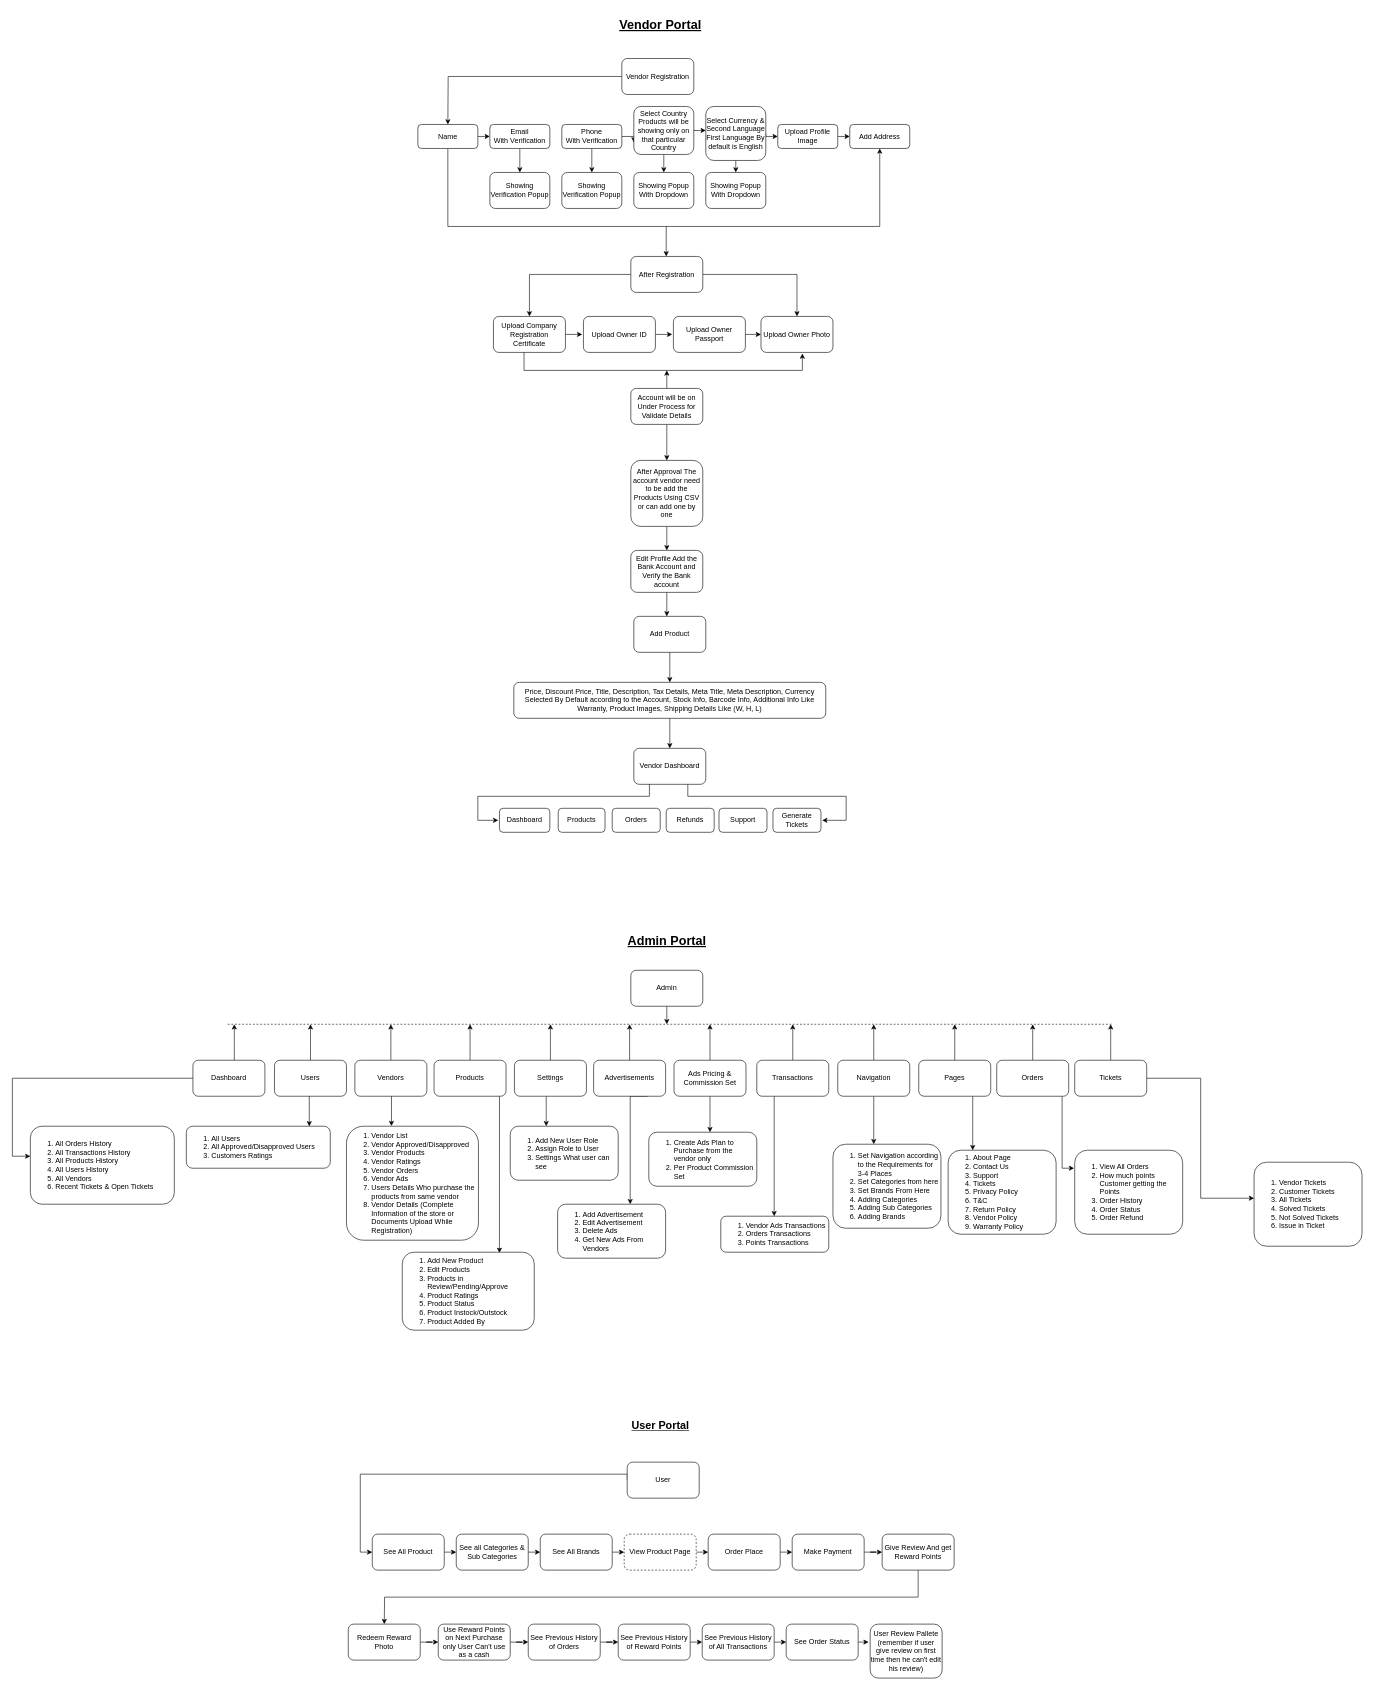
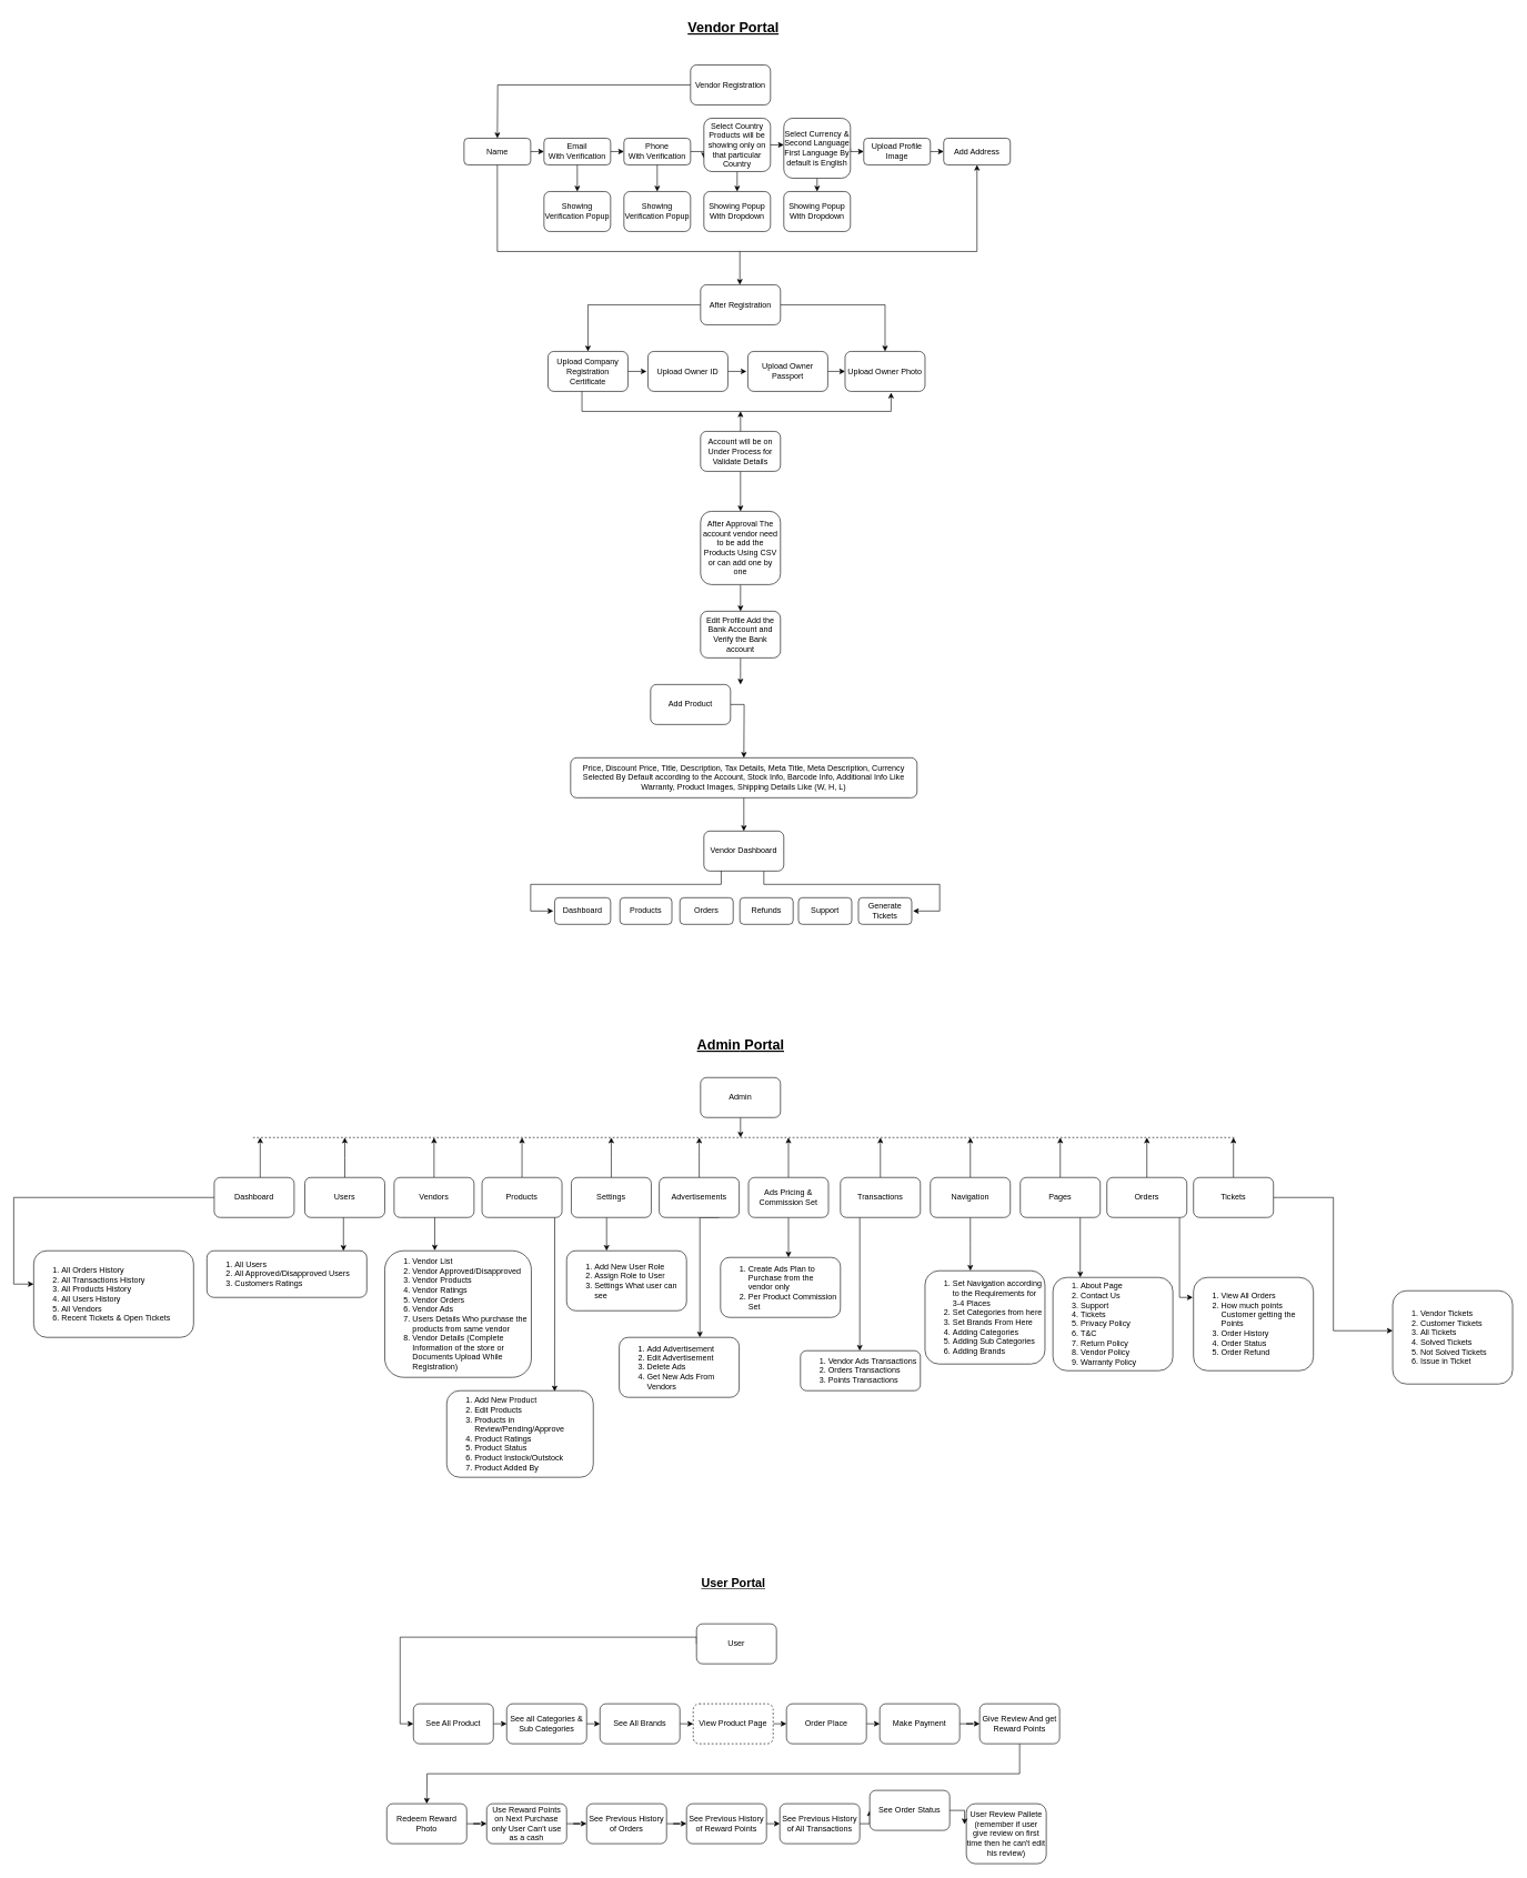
+ <mxCell id="61" style="edgeStyle=orthogonalEdgeStyle;rounded=0;orthogonalLoop=1;jettySize=auto;html=1;exitX=1;exitY=0.5;exitDx=0;exitDy=0;entryX=0;entryY=0.5;entryDx=0;entryDy=0;" parent="55" source="63" target="66" edge="1"><mxGeometry relative="1" as="geometry" /></mxCell>
- <mxCell id="97" value="Add Product" style="rounded=1;whiteSpace=wrap;html=1;" parent="55" vertex="1"><mxGeometry x="360" y="1007" width="120" height="60" as="geometry" /></mxCell>
+ <mxCell id="97" value="Add Product" style="rounded=1;whiteSpace=wrap;html=1;" parent="55" vertex="1"><mxGeometry x="280" y="1007" width="120" height="60" as="geometry" /></mxCell>
- <mxCell id="141" value="See Order Status" style="rounded=1;whiteSpace=wrap;html=1;" vertex="1" parent="113"><mxGeometry x="730" y="360" width="120" height="60" as="geometry" /></mxCell>
+ <mxCell id="141" value="See Order Status" style="rounded=1;whiteSpace=wrap;html=1;" vertex="1" parent="113"><mxGeometry x="725" y="340" width="120" height="60" as="geometry" /></mxCell>
